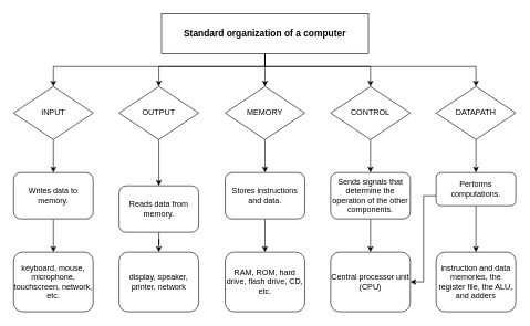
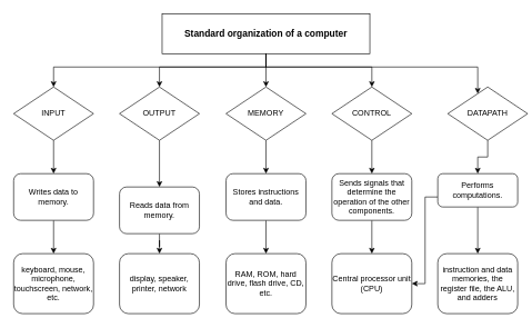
- <mxCell id="9" value="DATAPATH" style="rhombus;whiteSpace=wrap;html=1;" parent="1" vertex="1"><mxGeometry x="657" y="130" width="120" height="80" as="geometry" /></mxCell>
+ <mxCell id="9" value="DATAPATH" style="rhombus;whiteSpace=wrap;html=1;" parent="1" vertex="1"><mxGeometry x="672" y="130" width="120" height="80" as="geometry" /></mxCell>
